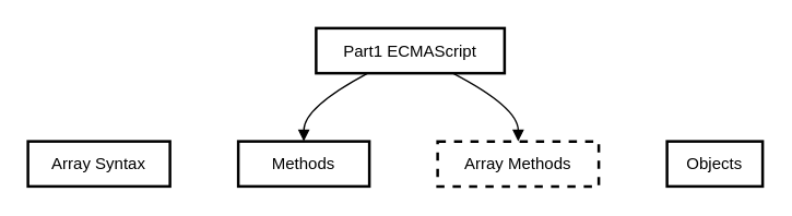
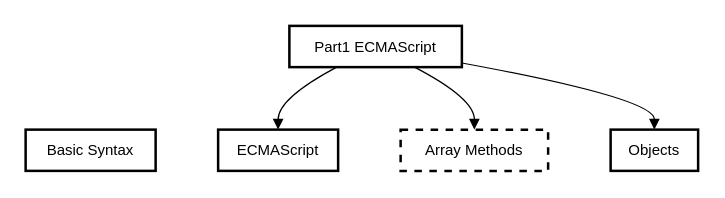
+ <mxCell id="9" value="" style="curved=1;startArrow=none;endArrow=block;exitX=1;exitY=0.9;entryX=0.5;entryY=0.01;" edge="1" parent="1" source="2" target="6"><mxGeometry relative="1" as="geometry"><Array as="points"><mxPoint x="523" y="78" /></Array></mxGeometry></mxCell>
- <mxCell id="3" value="Array Syntax" style="whiteSpace=wrap;strokeWidth=2;" vertex="1" parent="1"><mxGeometry y="103" width="104" height="33" as="geometry" x="20" /></mxCell>
+ <mxCell id="3" value="Basic Syntax" style="whiteSpace=wrap;strokeWidth=2;" vertex="1" parent="1"><mxGeometry y="103" width="104" height="33" as="geometry" x="20" /></mxCell>
- <mxCell id="4" value="Methods" style="whiteSpace=wrap;strokeWidth=2;" vertex="1" parent="1"><mxGeometry x="174" y="103" width="96" height="33" as="geometry" /></mxCell>
+ <mxCell id="4" value="ECMAScript" style="whiteSpace=wrap;strokeWidth=2;" vertex="1" parent="1"><mxGeometry x="174" y="103" width="96" height="33" as="geometry" /></mxCell>
